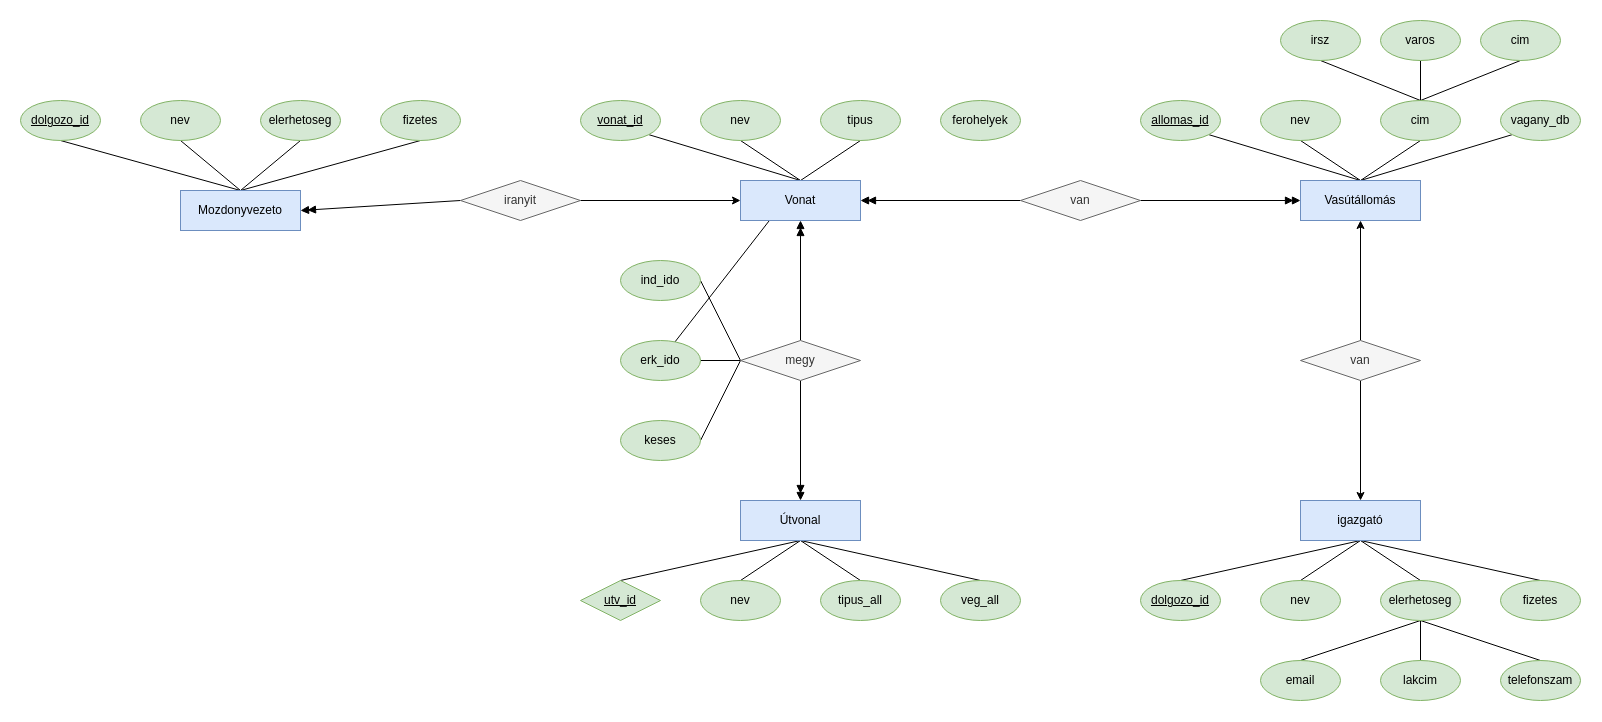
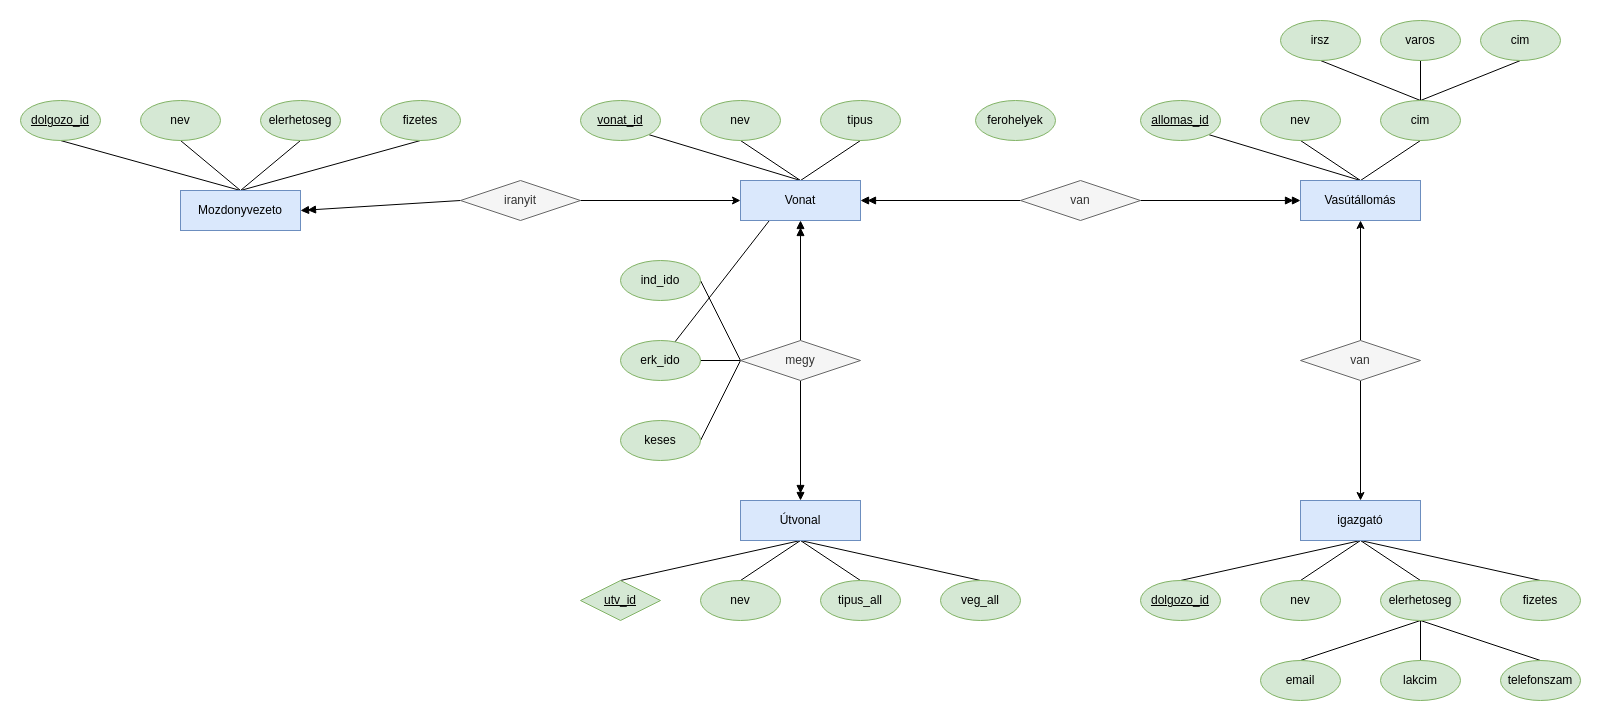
- <mxCell id="10" value="ferohelyek" style="ellipse;whiteSpace=wrap;html=1;fillColor=#d5e8d4;strokeColor=#82b366;" parent="1" vertex="1"><mxGeometry x="940" y="100" width="80" height="40" as="geometry" /></mxCell>
+ <mxCell id="10" value="ferohelyek" style="ellipse;whiteSpace=wrap;html=1;fillColor=#d5e8d4;strokeColor=#82b366;" parent="1" vertex="1"><mxGeometry x="975" y="100" width="80" height="40" as="geometry" /></mxCell>
- <mxCell id="28" value="vagany_db" style="ellipse;whiteSpace=wrap;html=1;fillColor=#d5e8d4;strokeColor=#82b366;" vertex="1" parent="1"><mxGeometry x="1500" y="100" width="80" height="40" as="geometry" /></mxCell>
- <mxCell id="17" style="edgeStyle=none;rounded=0;orthogonalLoop=1;jettySize=auto;html=1;exitX=0.5;exitY=0;exitDx=0;exitDy=0;entryX=0;entryY=1;entryDx=0;entryDy=0;endArrow=none;endFill=0;" edge="1" parent="1" source="18" target="28"><mxGeometry relative="1" as="geometry" /></mxCell>
